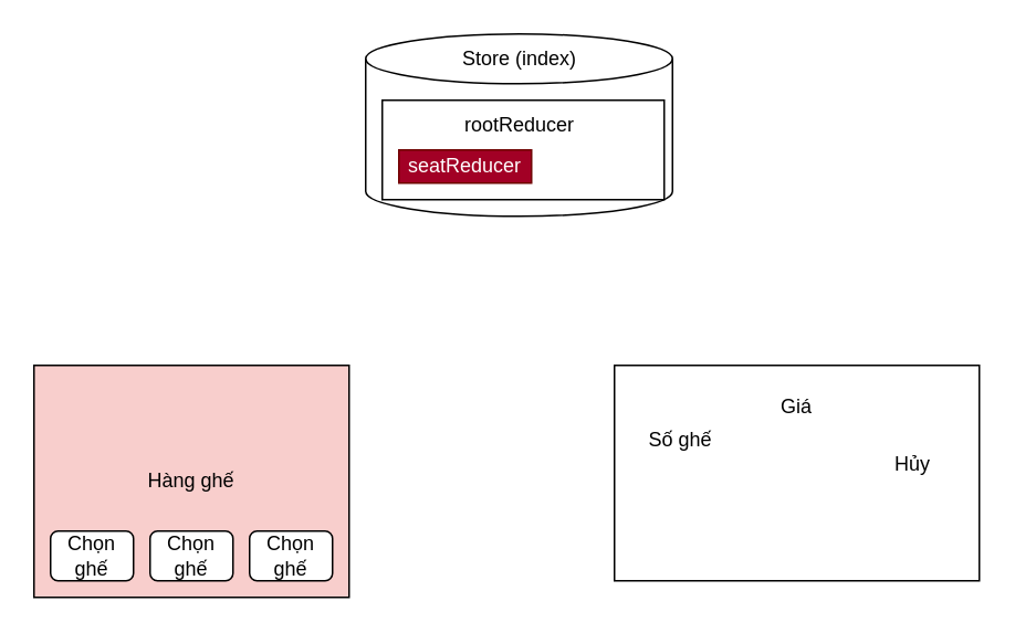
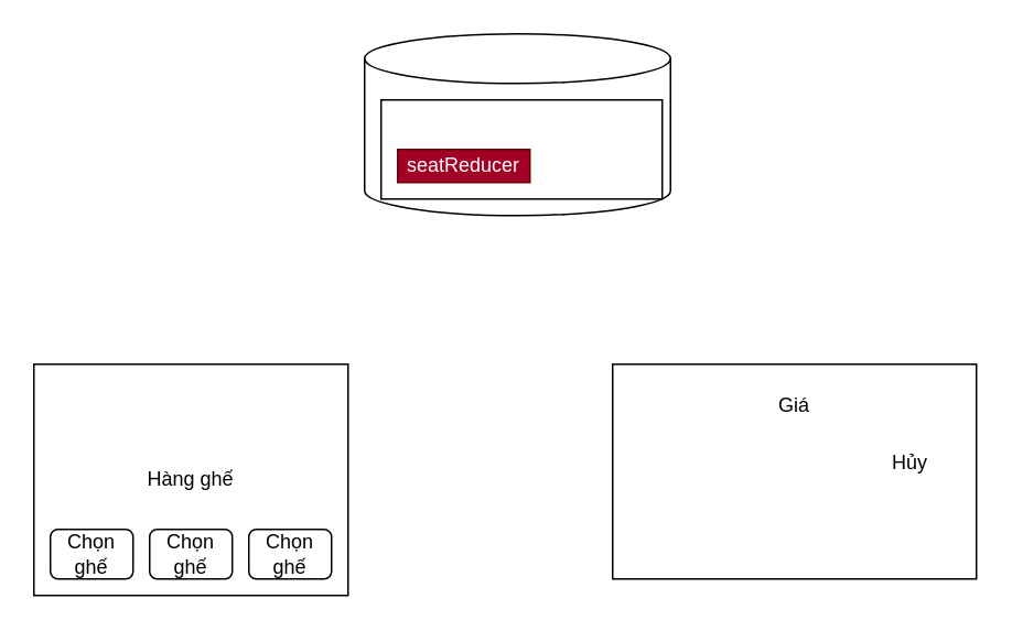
- <mxCell id="4" value="Store (index)" style="text;html=1;strokeColor=none;fillColor=none;align=center;verticalAlign=middle;whiteSpace=wrap;rounded=0;" parent="1" vertex="1"><mxGeometry x="268.75" y="20" width="87.5" height="30" as="geometry" /></mxCell>
- <mxCell id="7" value="rootReducer" style="text;html=1;strokeColor=none;fillColor=none;align=center;verticalAlign=middle;whiteSpace=wrap;rounded=0;" parent="1" vertex="1"><mxGeometry x="282.5" y="60" width="60" height="30" as="geometry" /></mxCell>
- <mxCell id="12" value="Số ghế" style="text;html=1;strokeColor=none;fillColor=none;align=center;verticalAlign=middle;whiteSpace=wrap;rounded=0;" parent="1" vertex="1"><mxGeometry x="380" y="250" width="60" height="30" as="geometry" /></mxCell>
- <mxCell id="2" value="Hàng ghế" style="rounded=0;whiteSpace=wrap;html=1;fillColor=#f8cecc;" parent="1" vertex="1"><mxGeometry x="20" y="220" width="190" height="140" as="geometry" /></mxCell>
+ <mxCell id="2" value="Hàng ghế" style="rounded=0;whiteSpace=wrap;html=1;" parent="1" vertex="1"><mxGeometry x="20" y="220" width="190" height="140" as="geometry" /></mxCell>
